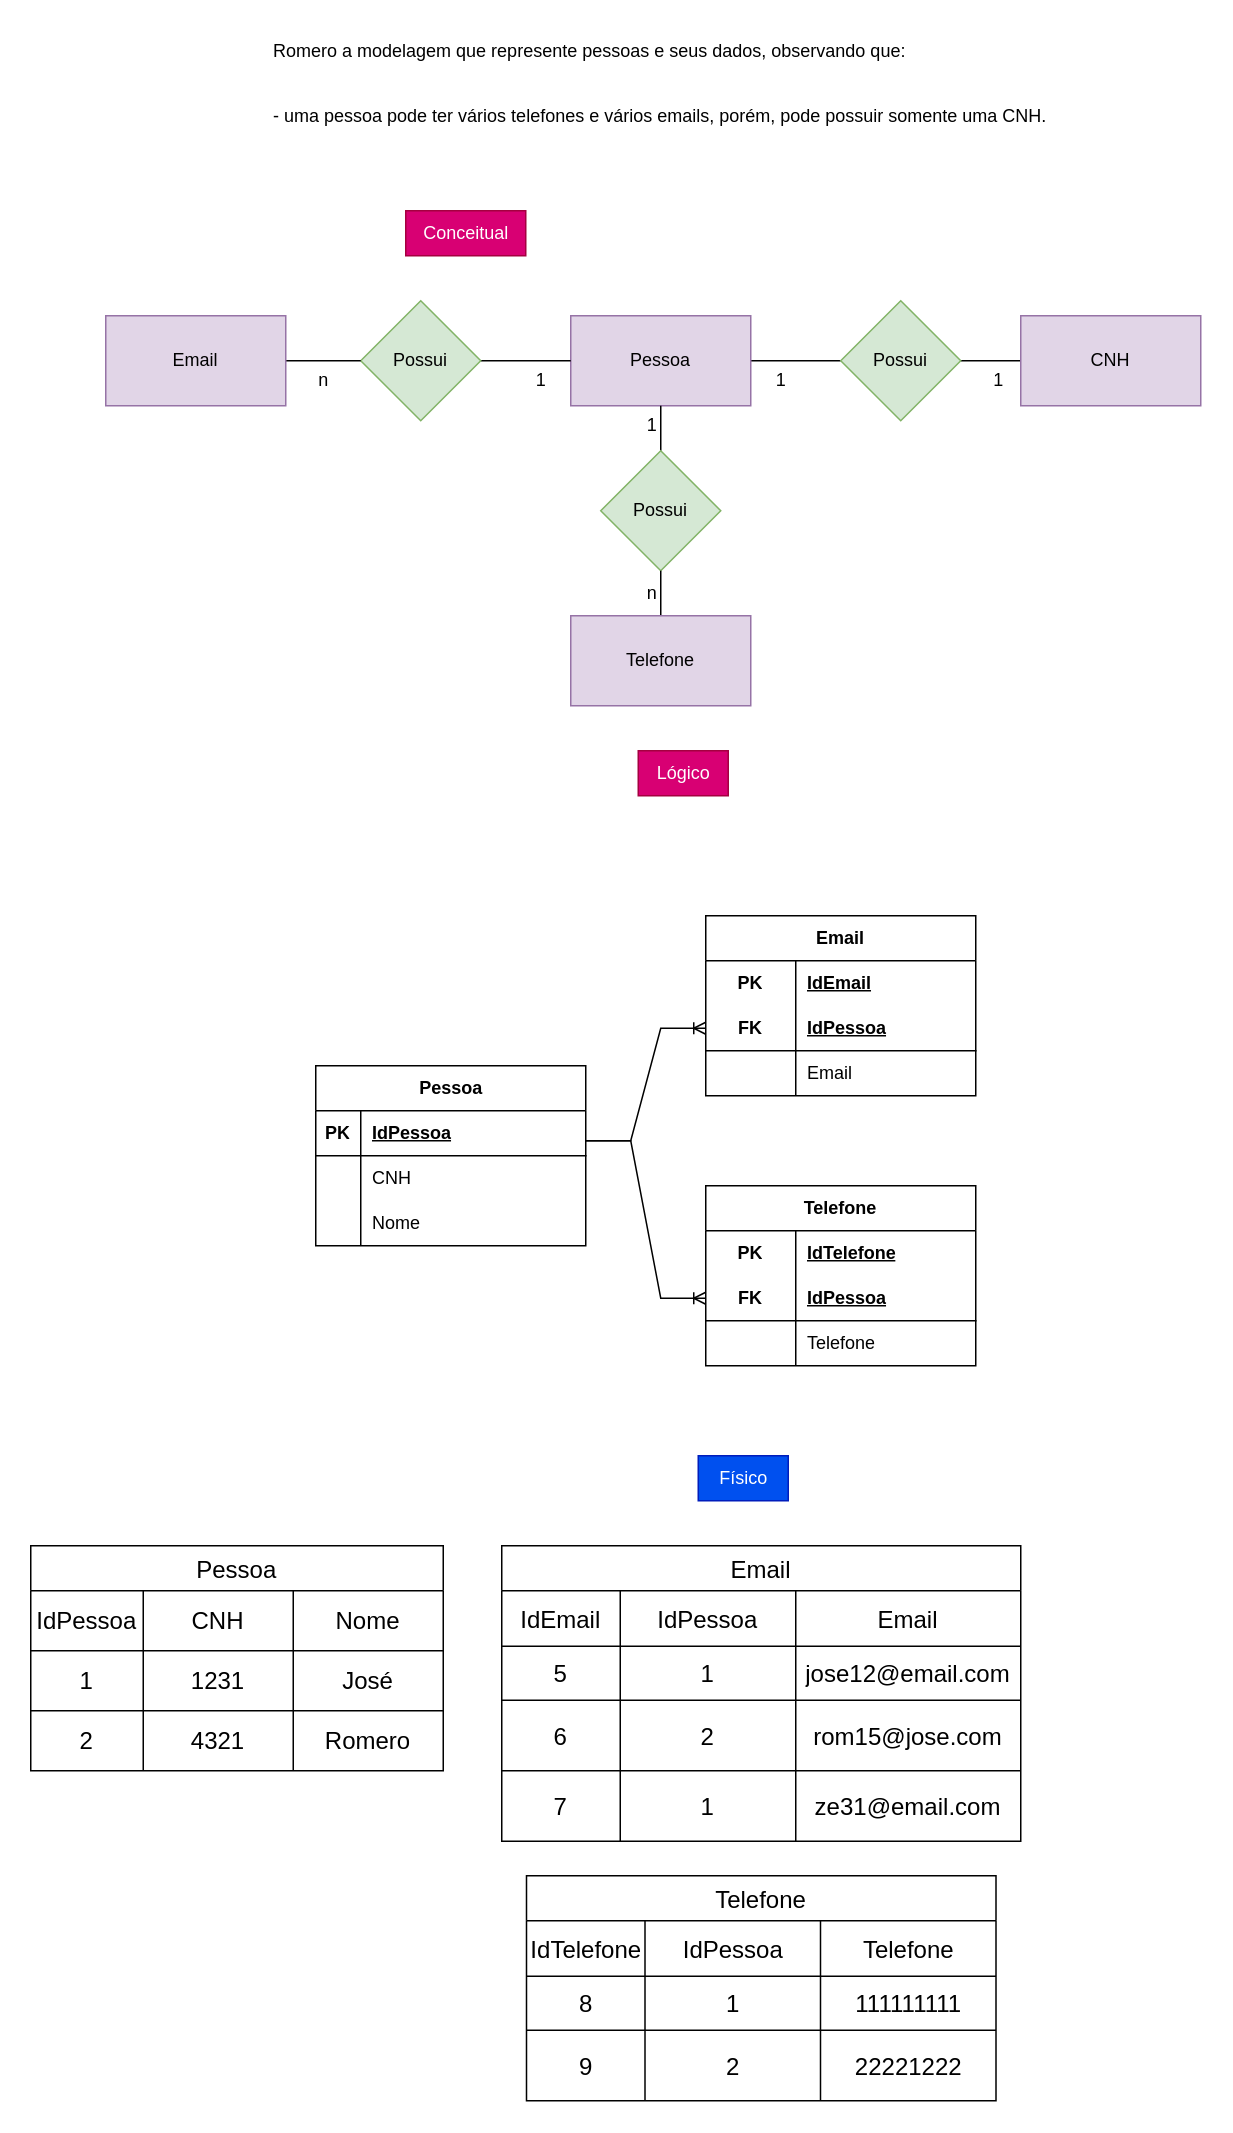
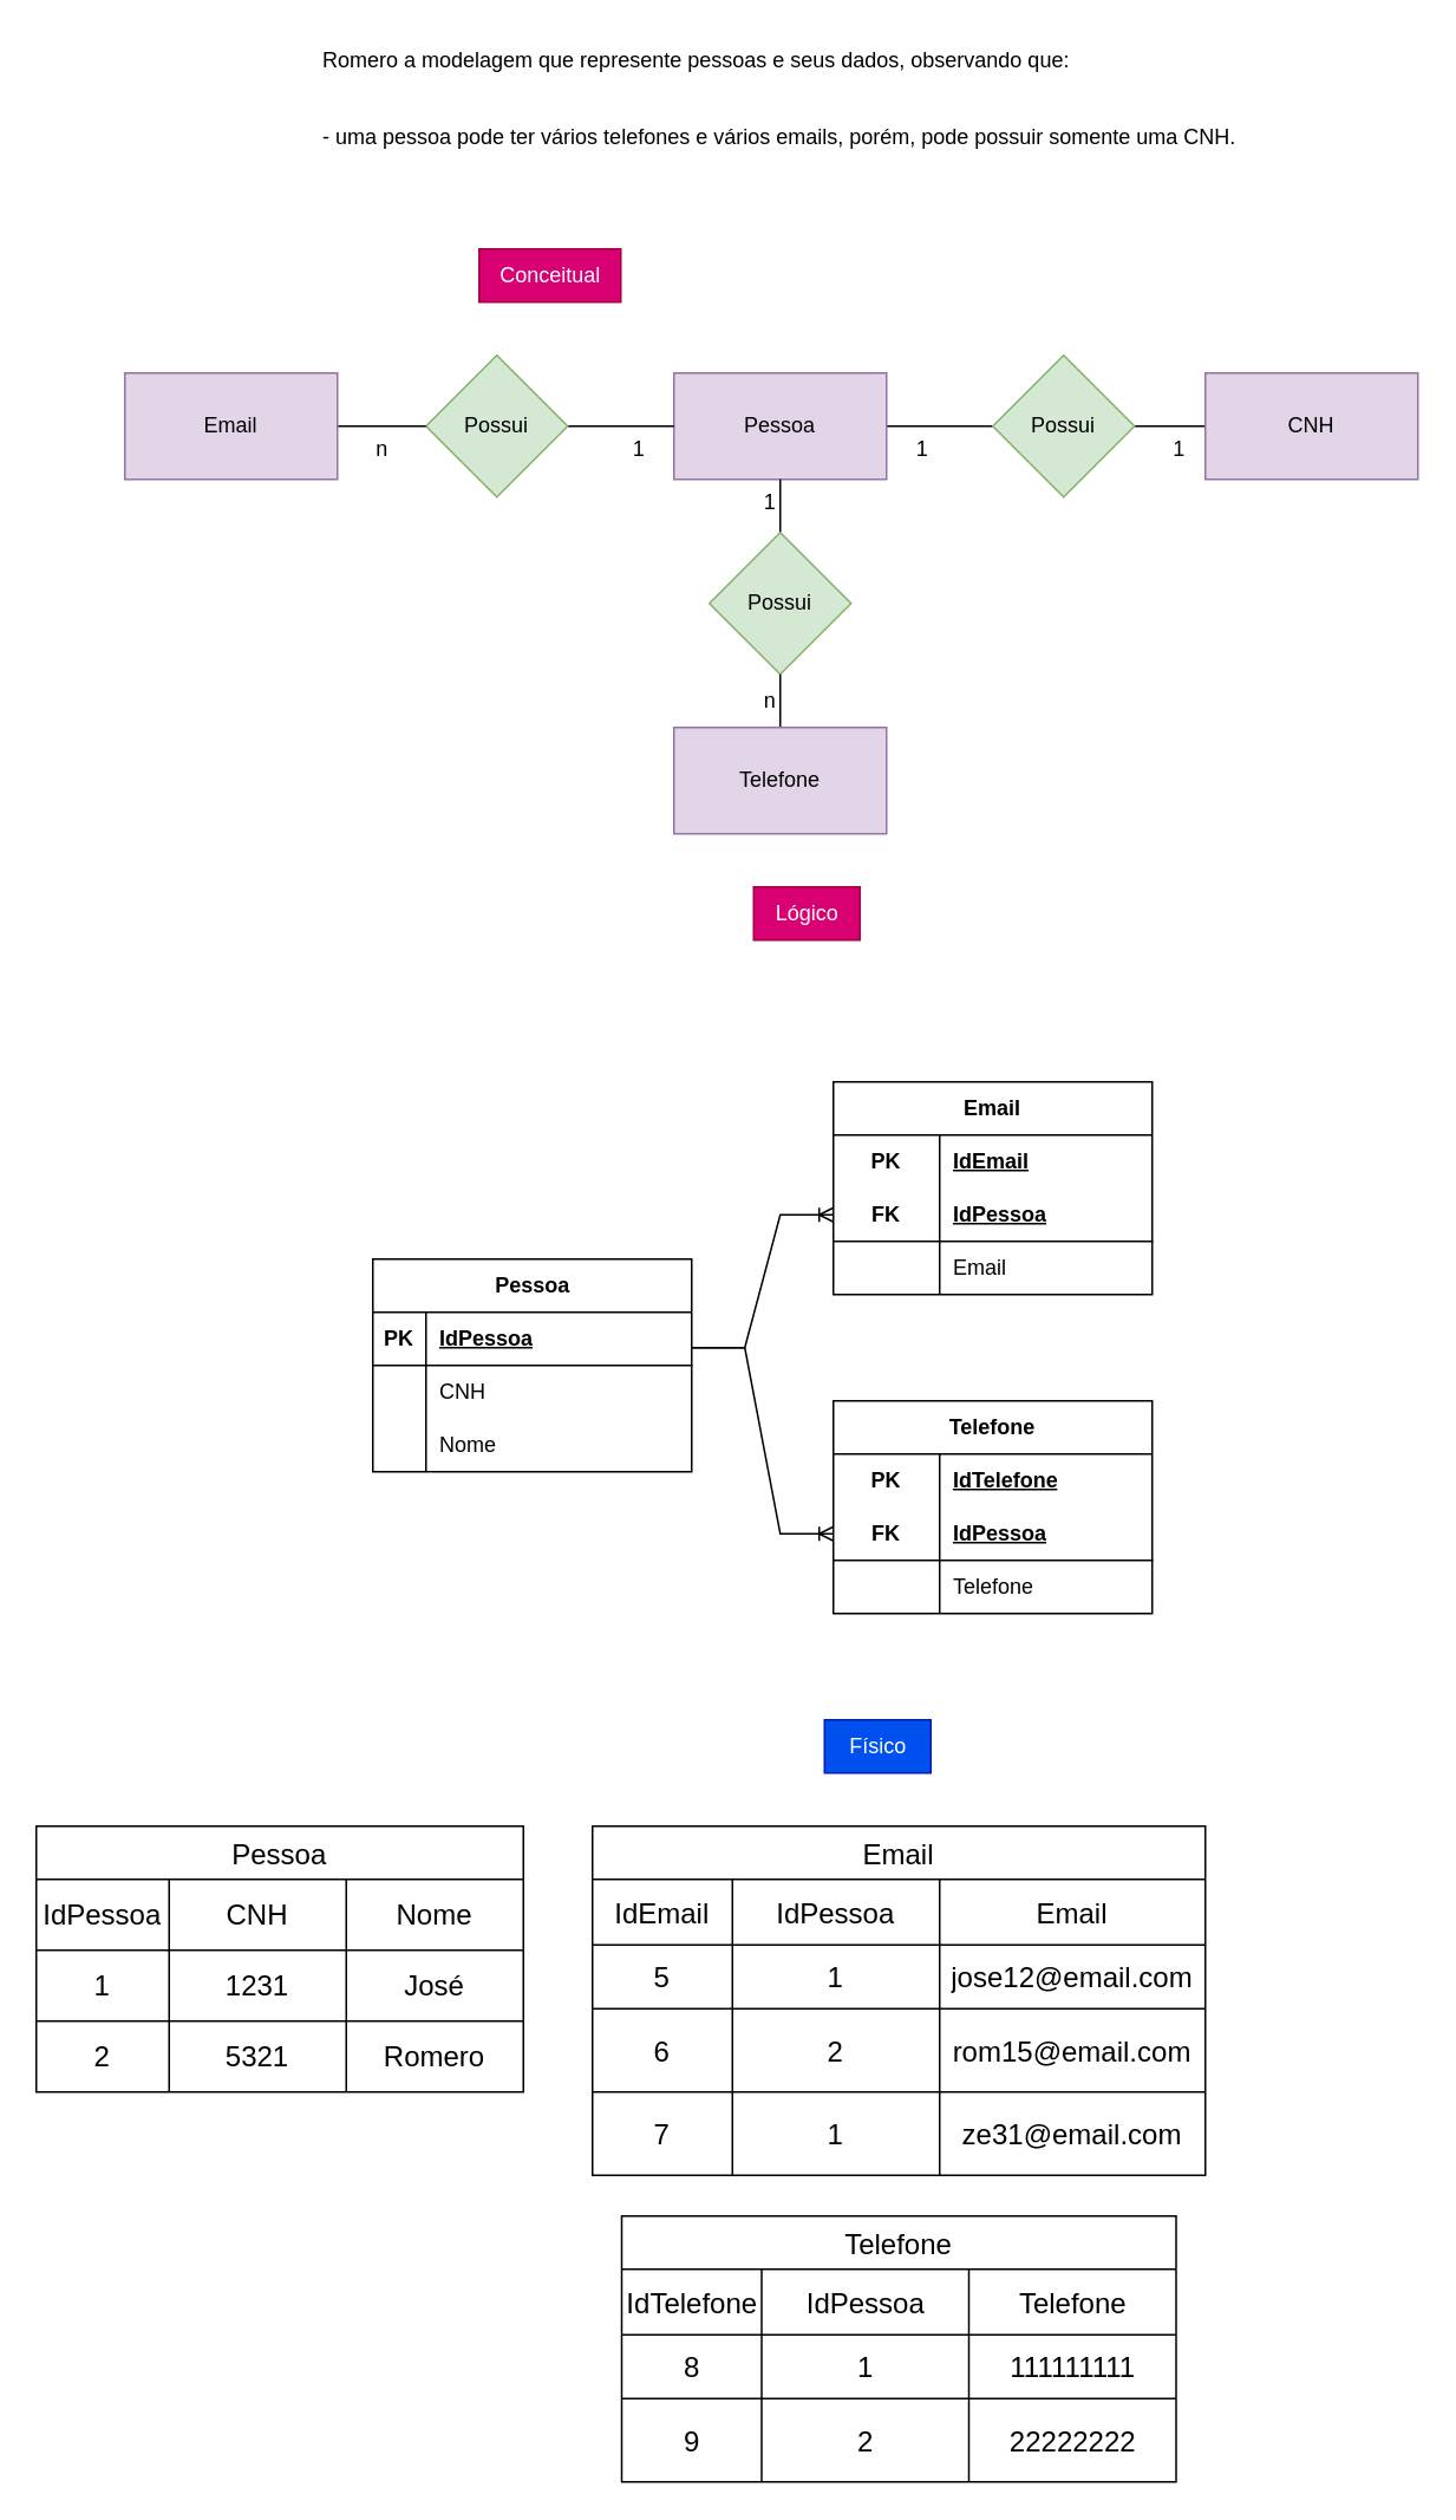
- <mxCell id="70" value="rom15@jose.com" style="shape=partialRectangle;html=1;whiteSpace=wrap;connectable=0;strokeColor=inherit;overflow=hidden;fillColor=none;top=0;left=0;bottom=0;right=0;pointerEvents=1;fontSize=16;" parent="67" vertex="1"><mxGeometry x="196" width="150" height="47" as="geometry"><mxRectangle width="150" height="47" as="alternateBounds" /></mxGeometry></mxCell>
+ <mxCell id="70" value="rom15@email.com" style="shape=partialRectangle;html=1;whiteSpace=wrap;connectable=0;strokeColor=inherit;overflow=hidden;fillColor=none;top=0;left=0;bottom=0;right=0;pointerEvents=1;fontSize=16;" parent="67" vertex="1"><mxGeometry x="196" width="150" height="47" as="geometry"><mxRectangle width="150" height="47" as="alternateBounds" /></mxGeometry></mxCell>
- <mxCell id="96" value="4321" style="shape=partialRectangle;html=1;whiteSpace=wrap;connectable=0;strokeColor=inherit;overflow=hidden;fillColor=none;top=0;left=0;bottom=0;right=0;pointerEvents=1;fontSize=16;" vertex="1" parent="94"><mxGeometry x="75" width="100" height="40" as="geometry"><mxRectangle width="100" height="40" as="alternateBounds" /></mxGeometry></mxCell>
+ <mxCell id="96" value="5321" style="shape=partialRectangle;html=1;whiteSpace=wrap;connectable=0;strokeColor=inherit;overflow=hidden;fillColor=none;top=0;left=0;bottom=0;right=0;pointerEvents=1;fontSize=16;" vertex="1" parent="94"><mxGeometry x="75" width="100" height="40" as="geometry"><mxRectangle width="100" height="40" as="alternateBounds" /></mxGeometry></mxCell>
- <mxCell id="57" value="22221222" style="shape=partialRectangle;html=1;whiteSpace=wrap;connectable=0;strokeColor=inherit;overflow=hidden;fillColor=none;top=0;left=0;bottom=0;right=0;pointerEvents=1;fontSize=16;" parent="54" vertex="1"><mxGeometry x="196" width="117" height="47" as="geometry"><mxRectangle width="117" height="47" as="alternateBounds" /></mxGeometry></mxCell>
+ <mxCell id="57" value="22222222" style="shape=partialRectangle;html=1;whiteSpace=wrap;connectable=0;strokeColor=inherit;overflow=hidden;fillColor=none;top=0;left=0;bottom=0;right=0;pointerEvents=1;fontSize=16;" parent="54" vertex="1"><mxGeometry x="196" width="117" height="47" as="geometry"><mxRectangle width="117" height="47" as="alternateBounds" /></mxGeometry></mxCell>
